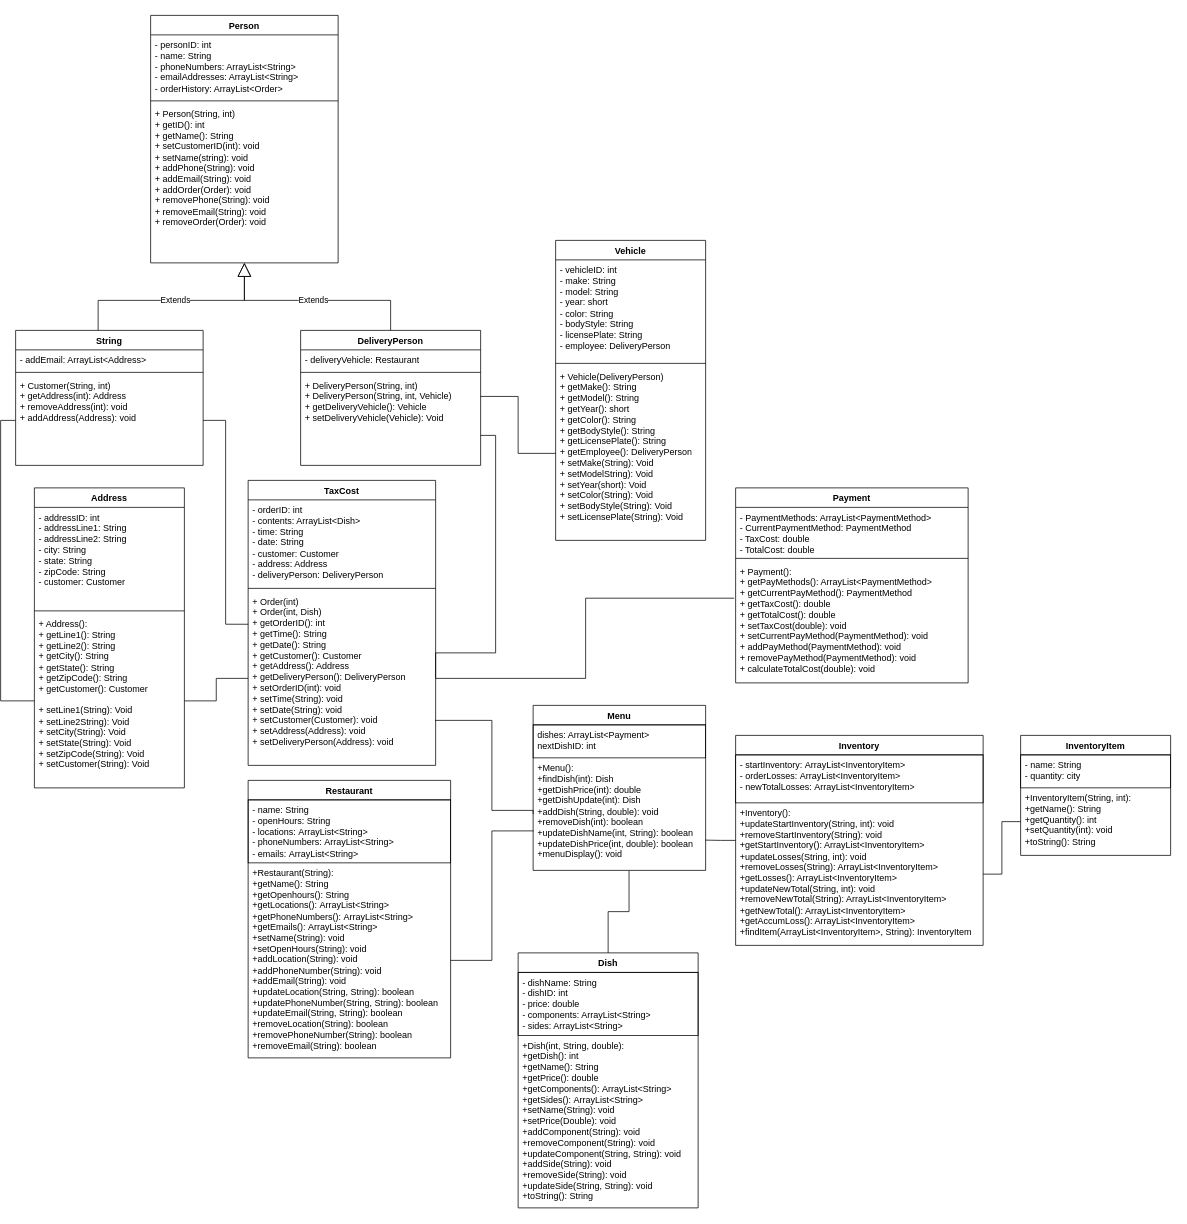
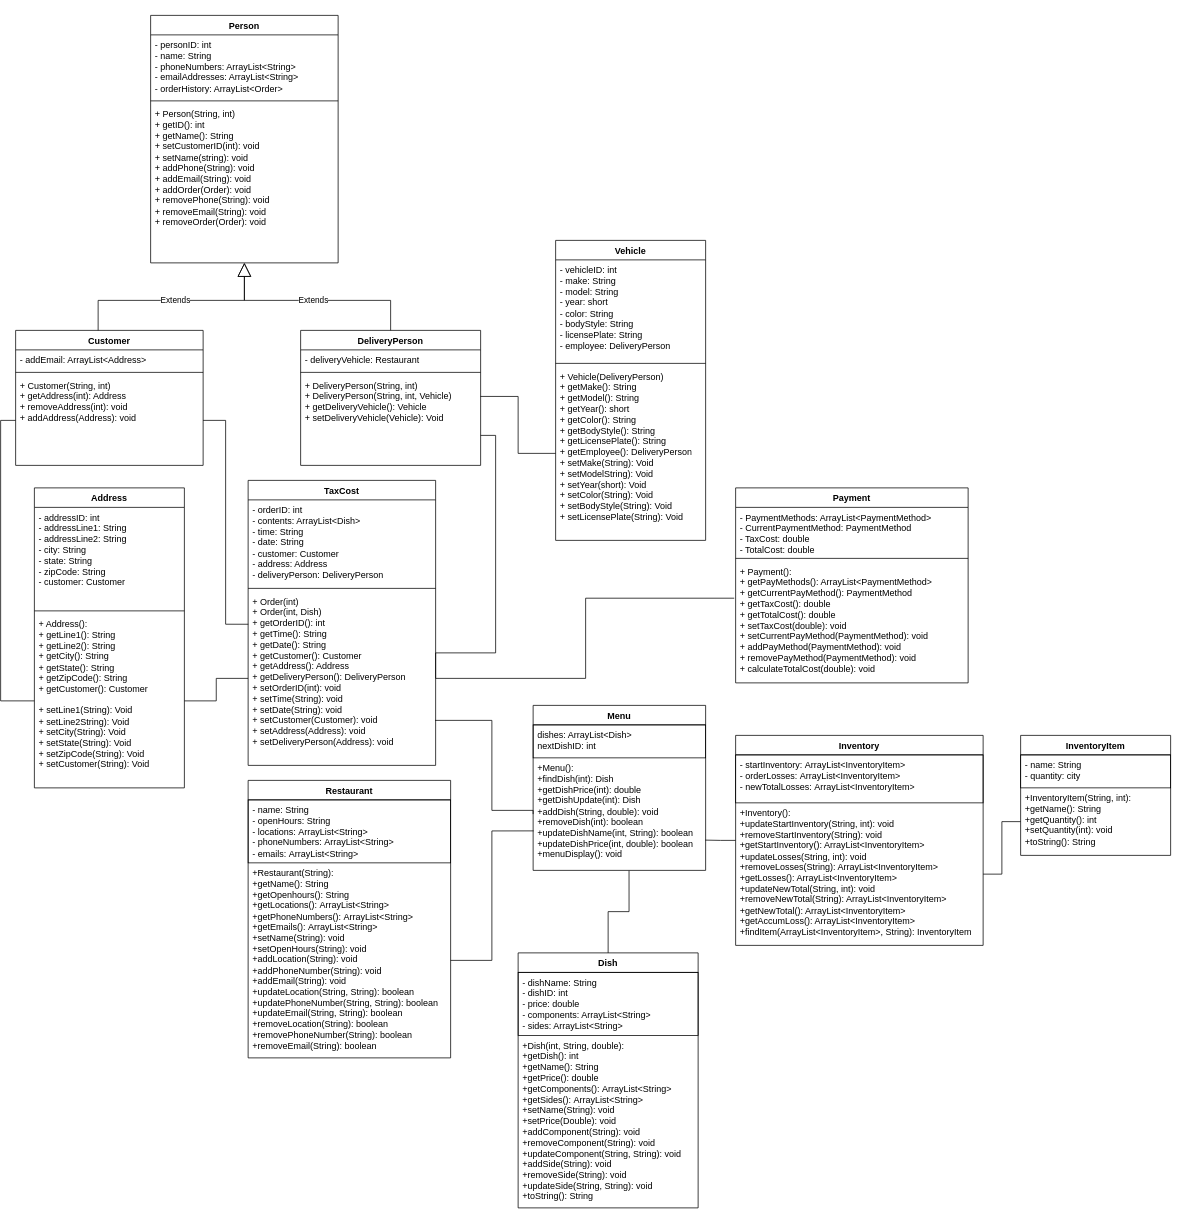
- <mxCell id="22" value="String" style="swimlane;fontStyle=1;align=center;verticalAlign=top;childLayout=stackLayout;horizontal=1;startSize=26;horizontalStack=0;resizeParent=1;resizeParentMax=0;resizeLast=0;collapsible=1;marginBottom=0;whiteSpace=wrap;html=1;" parent="1" vertex="1"><mxGeometry x="20" y="440" width="250" height="180" as="geometry" /></mxCell>
+ <mxCell id="22" value="Customer" style="swimlane;fontStyle=1;align=center;verticalAlign=top;childLayout=stackLayout;horizontal=1;startSize=26;horizontalStack=0;resizeParent=1;resizeParentMax=0;resizeLast=0;collapsible=1;marginBottom=0;whiteSpace=wrap;html=1;" parent="1" vertex="1"><mxGeometry x="20" y="440" width="250" height="180" as="geometry" /></mxCell>
- <mxCell id="37" value="dishes: ArrayList&amp;lt;Payment&amp;gt;&lt;div&gt;nextDishID: int&lt;/div&gt;" style="text;strokeColor=default;fillColor=none;align=left;verticalAlign=top;spacingLeft=4;spacingRight=4;overflow=hidden;rotatable=0;points=[[0,0.5],[1,0.5]];portConstraint=eastwest;whiteSpace=wrap;html=1;" vertex="1" parent="36"><mxGeometry y="26" width="230" height="44" as="geometry" /></mxCell>
+ <mxCell id="37" value="dishes: ArrayList&amp;lt;Dish&amp;gt;&lt;div&gt;nextDishID: int&lt;/div&gt;" style="text;strokeColor=default;fillColor=none;align=left;verticalAlign=top;spacingLeft=4;spacingRight=4;overflow=hidden;rotatable=0;points=[[0,0.5],[1,0.5]];portConstraint=eastwest;whiteSpace=wrap;html=1;" vertex="1" parent="36"><mxGeometry y="26" width="230" height="44" as="geometry" /></mxCell>
